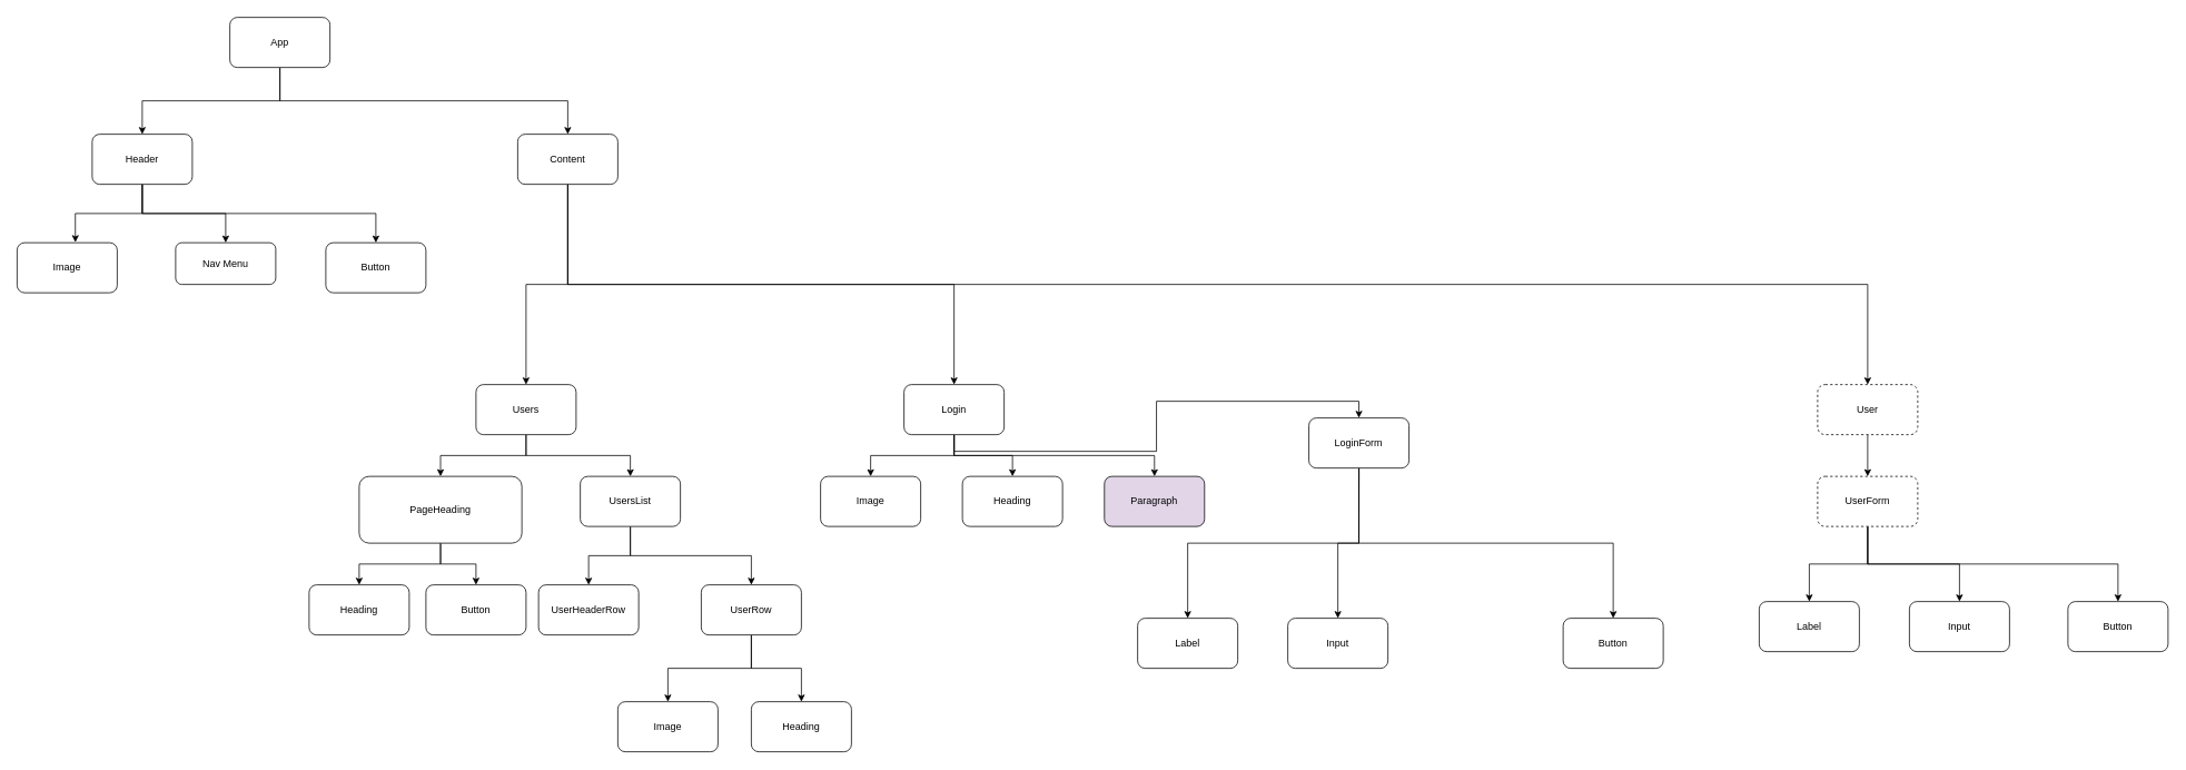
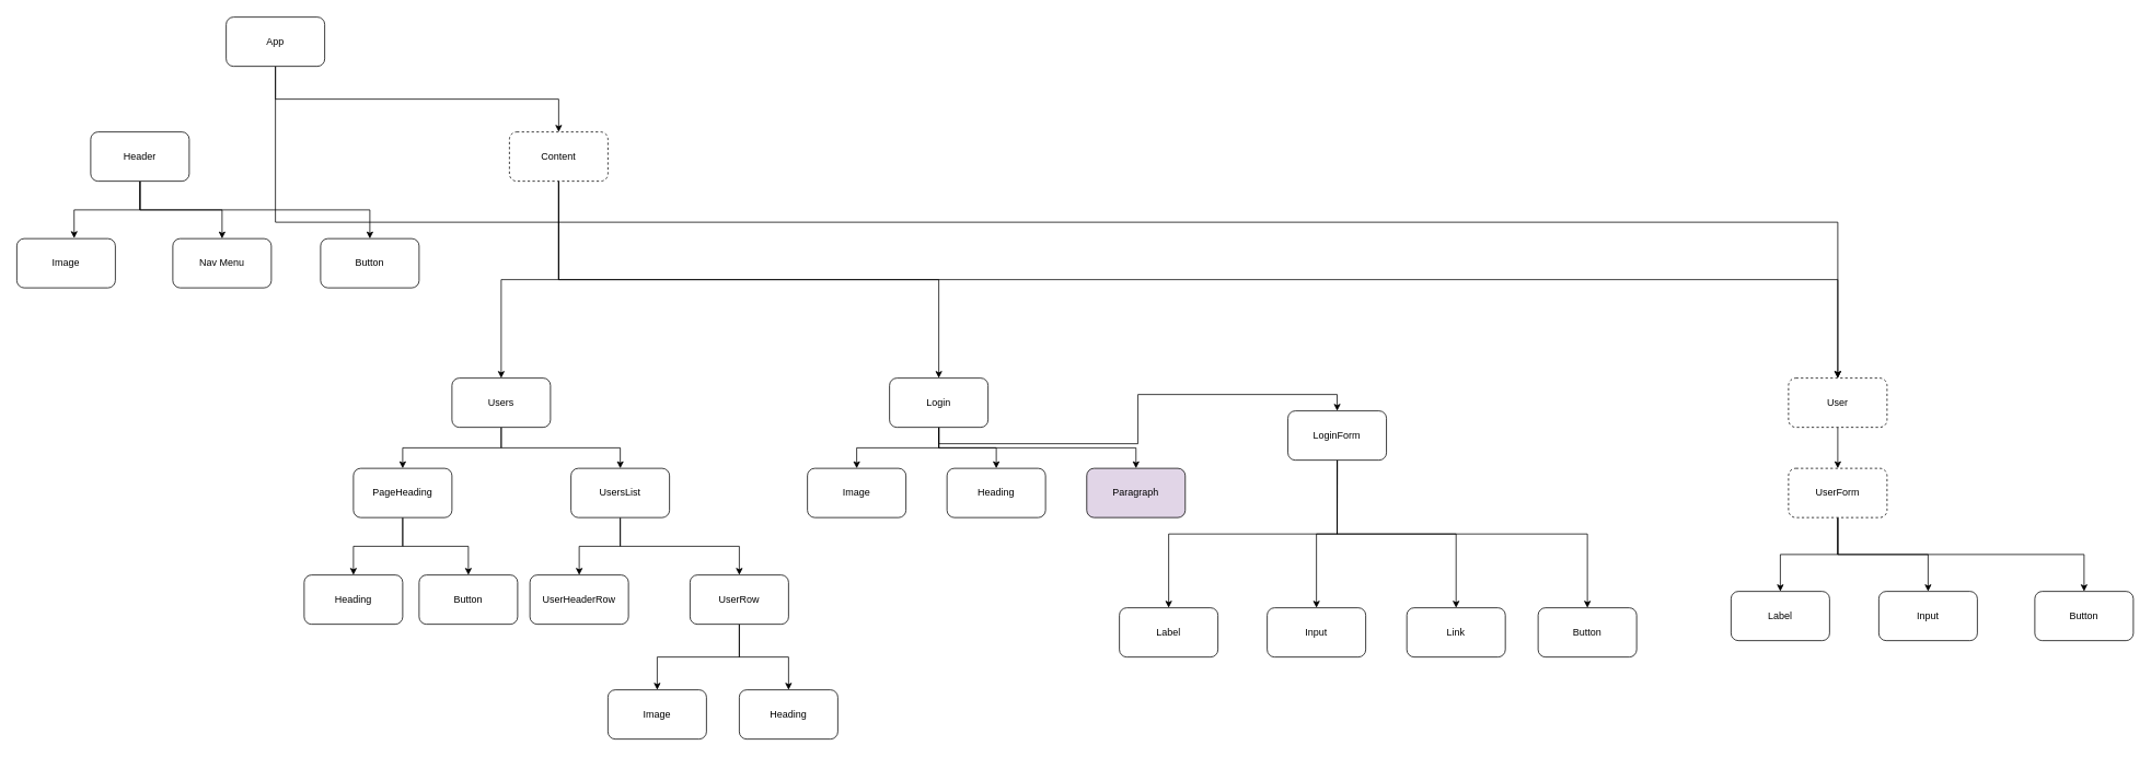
- <mxCell id="2" style="edgeStyle=orthogonalEdgeStyle;rounded=0;orthogonalLoop=1;jettySize=auto;html=1;exitX=0.5;exitY=1;exitDx=0;exitDy=0;entryX=0.5;entryY=0;entryDx=0;entryDy=0;" edge="1" parent="1" source="4" target="8"><mxGeometry relative="1" as="geometry" /></mxCell>
+ <mxCell id="2" style="edgeStyle=orthogonalEdgeStyle;rounded=0;orthogonalLoop=1;jettySize=auto;html=1;exitX=0.5;exitY=1;exitDx=0;exitDy=0;" edge="1" parent="1" source="4" target="51"><mxGeometry relative="1" as="geometry" /></mxCell>
- <mxCell id="15" value="Content" style="rounded=1;whiteSpace=wrap;html=1;" vertex="1" parent="1"><mxGeometry x="620" y="160" width="120" height="60" as="geometry" /></mxCell>
+ <mxCell id="15" value="Content" style="rounded=1;whiteSpace=wrap;html=1;dashed=1;" vertex="1" parent="1"><mxGeometry x="620" y="160" width="120" height="60" as="geometry" /></mxCell>
- <mxCell id="10" value="Nav Menu" style="rounded=1;whiteSpace=wrap;html=1;" vertex="1" parent="1"><mxGeometry x="210" y="290" width="120" height="50" as="geometry" /></mxCell>
+ <mxCell id="10" value="Nav Menu" style="rounded=1;whiteSpace=wrap;html=1;" vertex="1" parent="1"><mxGeometry x="210" y="290" width="120" height="60" as="geometry" /></mxCell>
- <mxCell id="18" value="Users" style="rounded=1;whiteSpace=wrap;html=1;" vertex="1" parent="1"><mxGeometry x="570" y="460" width="120" height="60" as="geometry" /></mxCell>
+ <mxCell id="18" value="Users" style="rounded=1;whiteSpace=wrap;html=1;" vertex="1" parent="1"><mxGeometry x="550" y="460" width="120" height="60" as="geometry" /></mxCell>
- <mxCell id="21" value="PageHeading" style="rounded=1;whiteSpace=wrap;html=1;" vertex="1" parent="1"><mxGeometry x="430" y="570" width="195" height="80" as="geometry" /></mxCell>
+ <mxCell id="21" value="PageHeading" style="rounded=1;whiteSpace=wrap;html=1;" vertex="1" parent="1"><mxGeometry x="430" y="570" width="120" height="60" as="geometry" /></mxCell>
+ <mxCell id="43" style="edgeStyle=orthogonalEdgeStyle;rounded=0;orthogonalLoop=1;jettySize=auto;html=1;exitX=0.5;exitY=1;exitDx=0;exitDy=0;" edge="1" parent="1" source="45" target="49"><mxGeometry relative="1" as="geometry" /></mxCell>
+ <mxCell id="49" value="Link" style="rounded=1;whiteSpace=wrap;html=1;" vertex="1" parent="1"><mxGeometry x="1713.065" y="740" width="120" height="60" as="geometry" /></mxCell>
